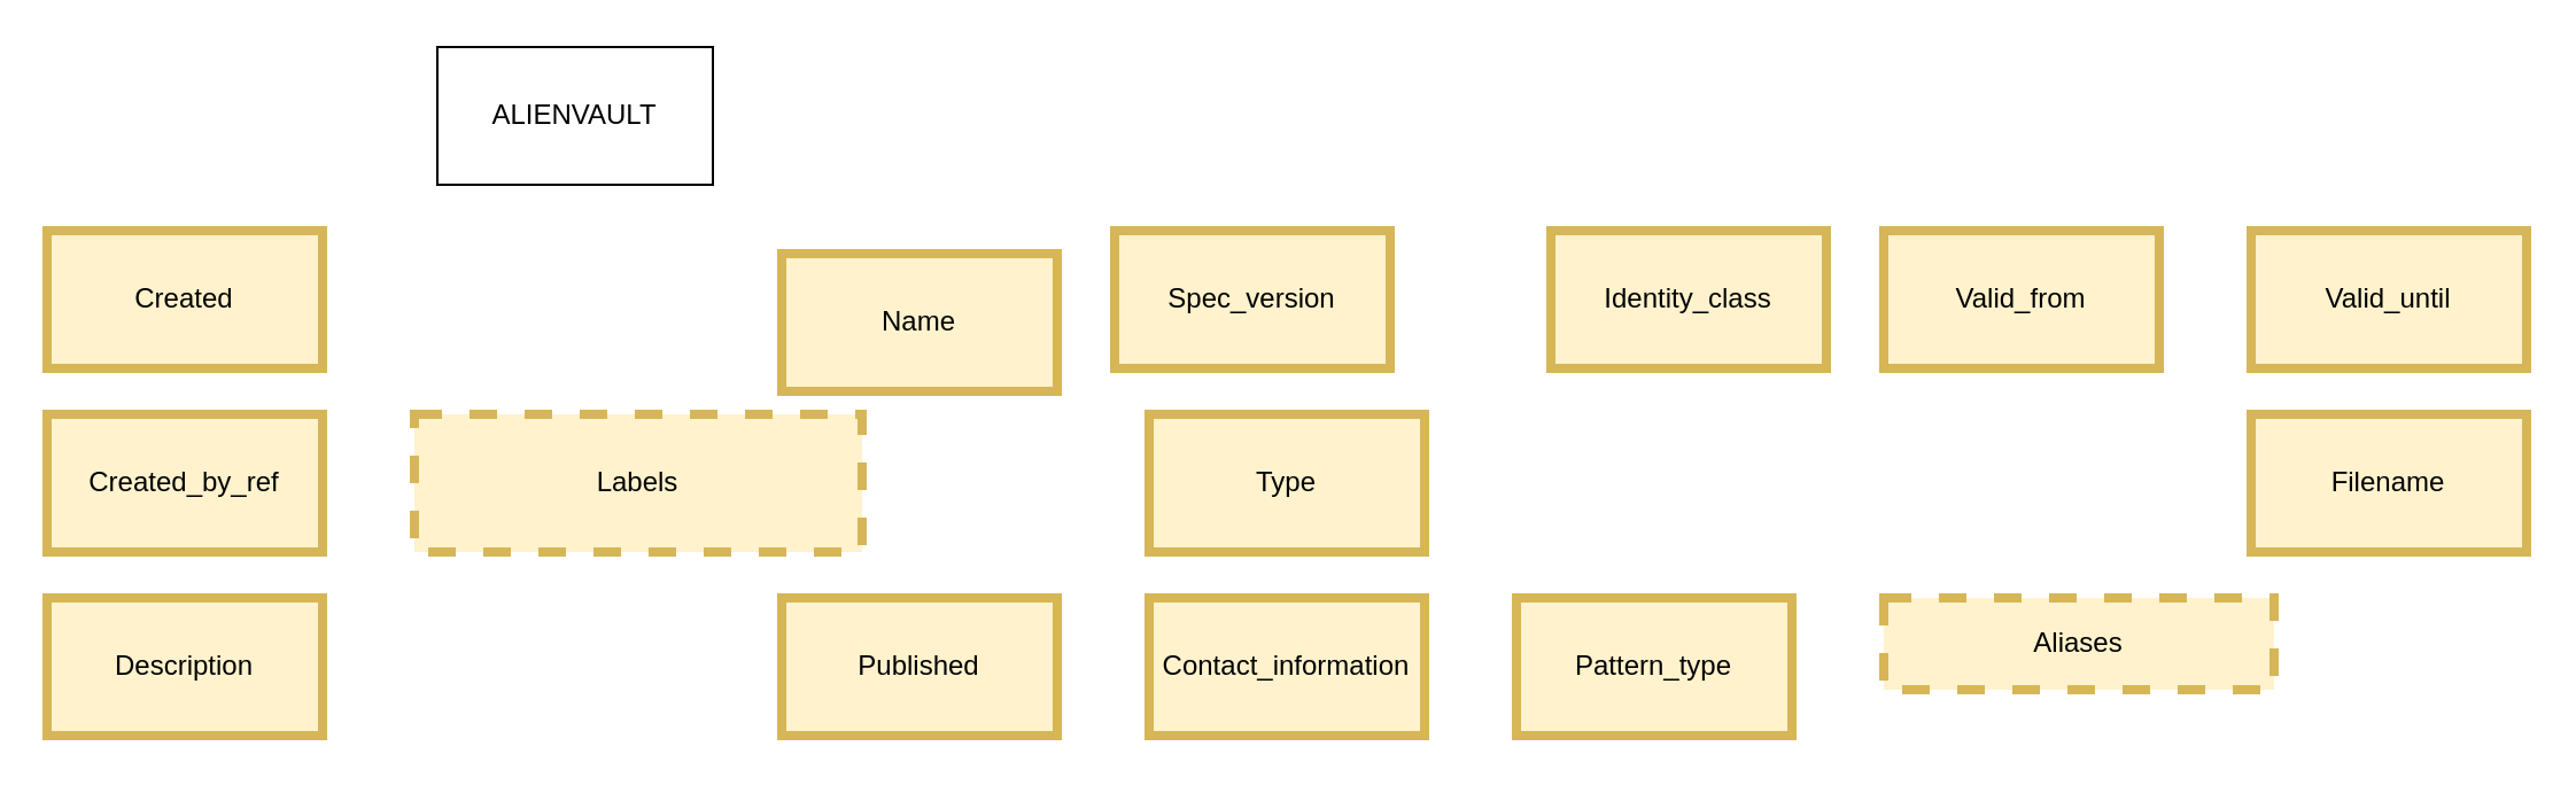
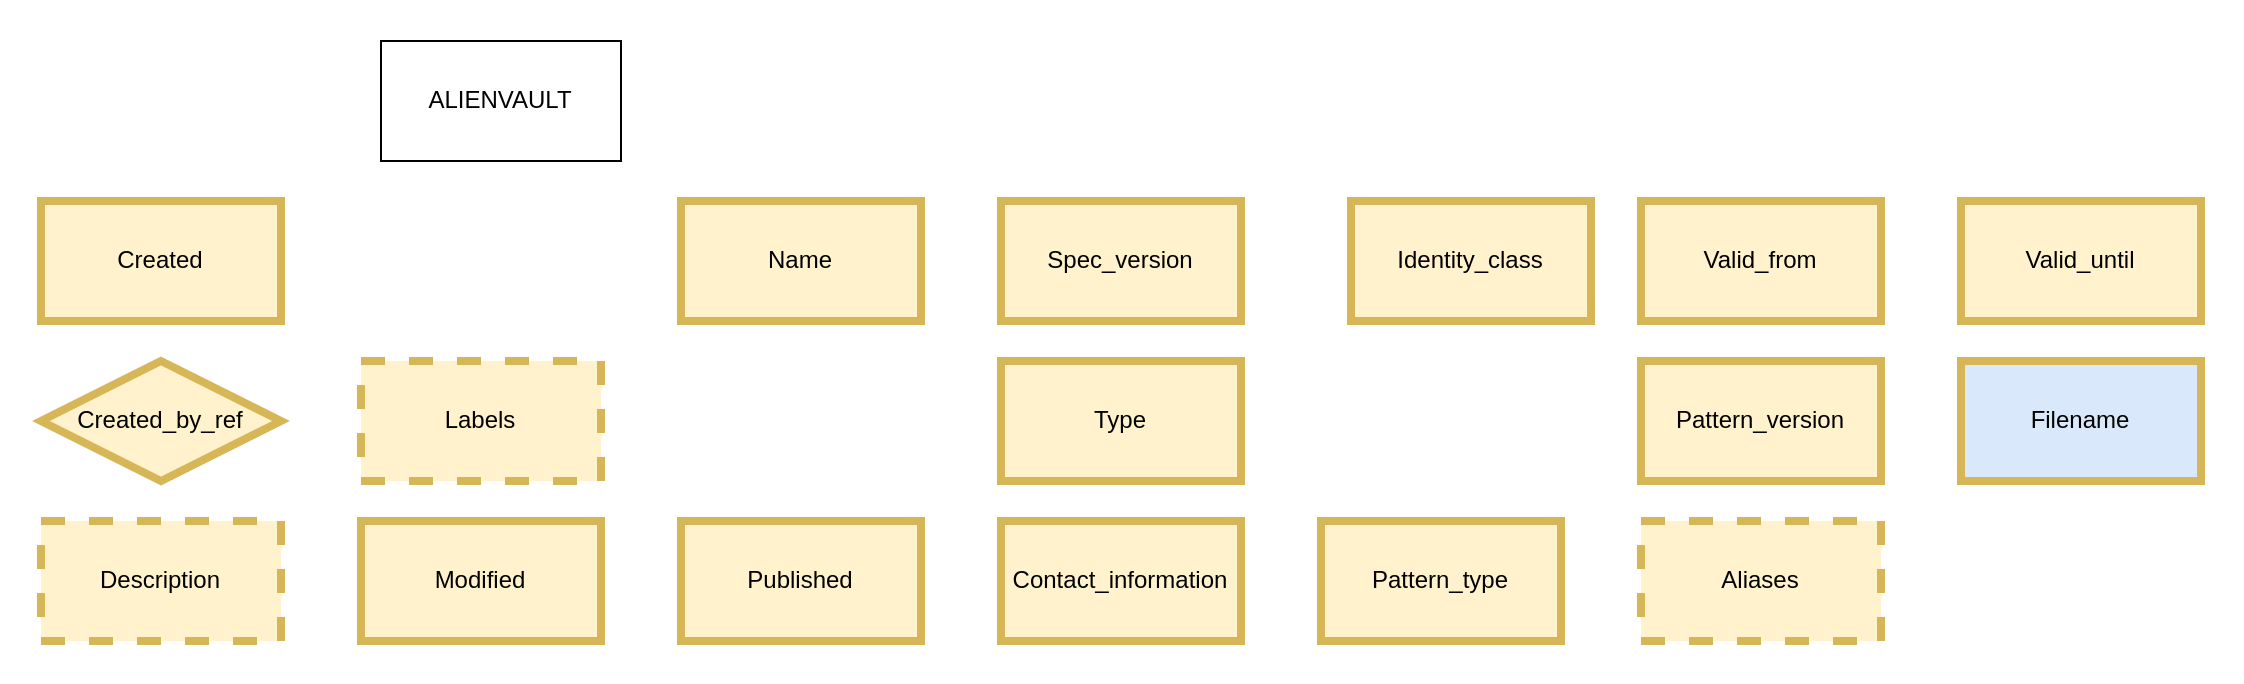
- <mxCell id="14" value="Spec_version" style="rounded=0;whiteSpace=wrap;html=1;fillColor=#fff2cc;strokeColor=#d6b656;strokeWidth=4;" vertex="1" parent="1"><mxGeometry x="485" y="100" width="120" height="60" as="geometry" /></mxCell>
+ <mxCell id="14" value="Spec_version" style="rounded=0;whiteSpace=wrap;html=1;fillColor=#fff2cc;strokeColor=#d6b656;strokeWidth=4;" vertex="1" parent="1"><mxGeometry x="500" y="100" width="120" height="60" as="geometry" /></mxCell>
- <mxCell id="12" value="Name" style="rounded=0;whiteSpace=wrap;html=1;fillColor=#fff2cc;strokeColor=#d6b656;strokeWidth=4;" vertex="1" parent="1"><mxGeometry x="340" y="110" width="120" height="60" as="geometry" /></mxCell>
+ <mxCell id="12" value="Name" style="rounded=0;whiteSpace=wrap;html=1;fillColor=#fff2cc;strokeColor=#d6b656;strokeWidth=4;" vertex="1" parent="1"><mxGeometry x="340" y="100" width="120" height="60" as="geometry" /></mxCell>
- <mxCell id="3" value="Created_by_ref" style="rounded=0;whiteSpace=wrap;html=1;fillColor=#fff2cc;strokeColor=#d6b656;strokeWidth=4;" vertex="1" parent="1"><mxGeometry x="20" y="180" width="120" height="60" as="geometry" /></mxCell>
+ <mxCell id="3" value="Created_by_ref" style="rhombus;whiteSpace=wrap;html=1;fillColor=#fff2cc;strokeColor=#d6b656;strokeWidth=4;" vertex="1" parent="1"><mxGeometry x="20" y="180" width="120" height="60" as="geometry" /></mxCell>
- <mxCell id="10" value="Labels" style="rounded=0;whiteSpace=wrap;html=1;fillColor=#fff2cc;strokeColor=#D6B656;dashed=1;strokeWidth=4;" vertex="1" parent="1"><mxGeometry x="180" y="180" width="195" height="60" as="geometry" /></mxCell>
+ <mxCell id="10" value="Labels" style="rounded=0;whiteSpace=wrap;html=1;fillColor=#fff2cc;strokeColor=#D6B656;dashed=1;strokeWidth=4;" vertex="1" parent="1"><mxGeometry x="180" y="180" width="120" height="60" as="geometry" /></mxCell>
+ <mxCell id="16" value="Pattern_version" style="rounded=0;whiteSpace=wrap;html=1;fillColor=#fff2cc;strokeColor=#D6B656;strokeWidth=4;" vertex="1" parent="1"><mxGeometry x="820" y="180" width="120" height="60" as="geometry" /></mxCell>
- <mxCell id="18" value="Filename" style="rounded=0;whiteSpace=wrap;html=1;fillColor=#fff2cc;strokeColor=#d6b656;strokeWidth=4;" vertex="1" parent="1"><mxGeometry x="980" y="180" width="120" height="60" as="geometry" /></mxCell>
+ <mxCell id="18" value="Filename" style="rounded=0;whiteSpace=wrap;html=1;fillColor=#dae8fc;strokeColor=#d6b656;strokeWidth=4;" vertex="1" parent="1"><mxGeometry x="980" y="180" width="120" height="60" as="geometry" /></mxCell>
- <mxCell id="15" value="Aliases" style="rounded=0;whiteSpace=wrap;html=1;fillColor=#fff2cc;strokeColor=#d6b656;dashed=1;strokeWidth=4;" vertex="1" parent="1"><mxGeometry x="820" y="260" width="170" height="40" as="geometry" /></mxCell>
+ <mxCell id="15" value="Aliases" style="rounded=0;whiteSpace=wrap;html=1;fillColor=#fff2cc;strokeColor=#d6b656;dashed=1;strokeWidth=4;" vertex="1" parent="1"><mxGeometry x="820" y="260" width="120" height="60" as="geometry" /></mxCell>
- <mxCell id="5" value="Description" style="rounded=0;whiteSpace=wrap;html=1;fillColor=#fff2cc;strokeColor=#d6b656;strokeWidth=4;" vertex="1" parent="1"><mxGeometry x="20" y="260" width="120" height="60" as="geometry" /></mxCell>
+ <mxCell id="5" value="Description" style="rounded=0;whiteSpace=wrap;html=1;fillColor=#fff2cc;strokeColor=#d6b656;strokeWidth=4;dashed=1;" vertex="1" parent="1"><mxGeometry x="20" y="260" width="120" height="60" as="geometry" /></mxCell>
+ <mxCell id="6" value="Modified" style="rounded=0;whiteSpace=wrap;html=1;strokeWidth=4;strokeColor=#d6b656;fillColor=#fff2cc;" vertex="1" parent="1"><mxGeometry x="180" y="260" width="120" height="60" as="geometry" /></mxCell>
